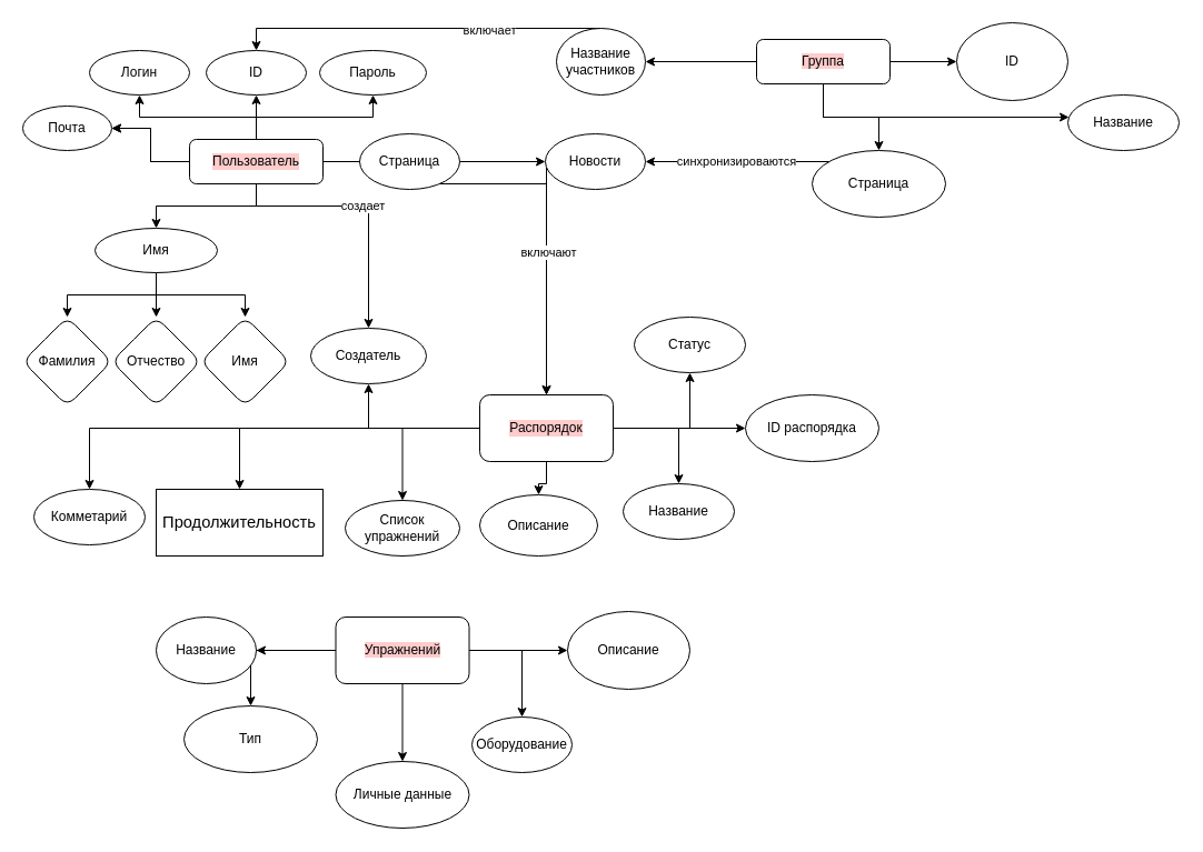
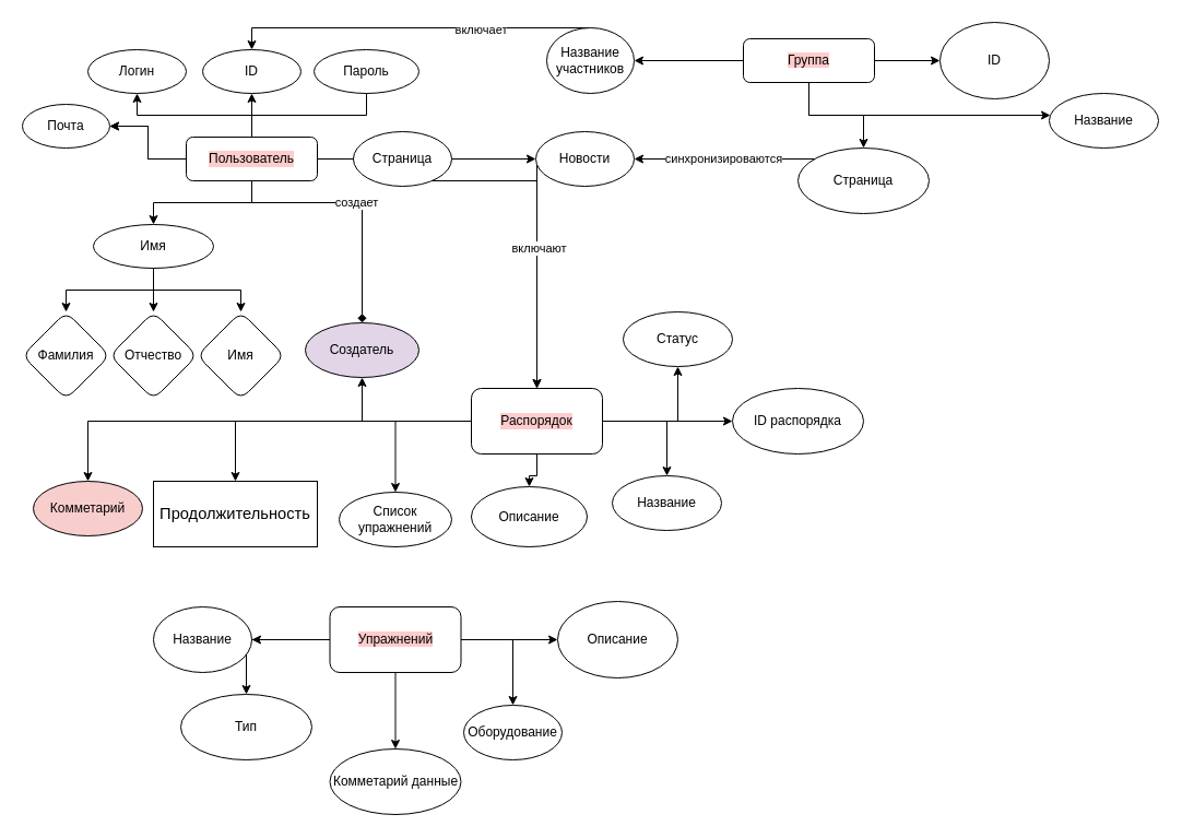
- <mxCell id="4" value="" style="edgeStyle=orthogonalEdgeStyle;rounded=0;orthogonalLoop=1;jettySize=auto;html=1;" edge="1" parent="1" source="11" target="19"><mxGeometry relative="1" as="geometry" /></mxCell>
+ <mxCell id="4" value="" style="edgeStyle=orthogonalEdgeStyle;rounded=0;orthogonalLoop=1;jettySize=auto;html=1;endArrow=none;" edge="1" parent="1" source="11" target="19"><mxGeometry relative="1" as="geometry" /></mxCell>
- <mxCell id="10" value="создает&lt;br&gt;" style="edgeStyle=orthogonalEdgeStyle;rounded=0;orthogonalLoop=1;jettySize=auto;html=1;exitX=0.5;exitY=1;exitDx=0;exitDy=0;entryX=0.5;entryY=0;entryDx=0;entryDy=0;fontColor=#000000;" edge="1" parent="1" source="11" target="41"><mxGeometry relative="1" as="geometry"><Array as="points"><mxPoint x="230" y="185" /><mxPoint x="331" y="185" /></Array></mxGeometry></mxCell>
+ <mxCell id="10" value="создает&lt;br&gt;" style="edgeStyle=orthogonalEdgeStyle;rounded=0;orthogonalLoop=1;jettySize=auto;html=1;exitX=0.5;exitY=1;exitDx=0;exitDy=0;entryX=0.5;entryY=0;entryDx=0;entryDy=0;fontColor=#000000;endArrow=diamond;" edge="1" parent="1" source="11" target="41"><mxGeometry relative="1" as="geometry"><Array as="points"><mxPoint x="230" y="185" /><mxPoint x="331" y="185" /></Array></mxGeometry></mxCell>
- <mxCell id="41" value="Создатель" style="ellipse;whiteSpace=wrap;html=1;rounded=1;" vertex="1" parent="1"><mxGeometry x="279" y="295" width="104" height="50" as="geometry" /></mxCell>
+ <mxCell id="41" value="Создатель" style="ellipse;whiteSpace=wrap;html=1;rounded=1;fillColor=#e1d5e7;" vertex="1" parent="1"><mxGeometry x="279" y="295" width="104" height="50" as="geometry" /></mxCell>
- <mxCell id="46" value="Комметарий" style="ellipse;whiteSpace=wrap;html=1;labelBackgroundColor=none;fontColor=#000000;" vertex="1" parent="1"><mxGeometry x="30" y="440" width="100" height="50" as="geometry" /></mxCell>
+ <mxCell id="46" value="Комметарий" style="ellipse;whiteSpace=wrap;html=1;labelBackgroundColor=none;fontColor=#000000;fillColor=#f8cecc;" vertex="1" parent="1"><mxGeometry x="30" y="440" width="100" height="50" as="geometry" /></mxCell>
- <mxCell id="57" value="Личные данные" style="ellipse;whiteSpace=wrap;html=1;labelBackgroundColor=none;fontColor=#000000;" vertex="1" parent="1"><mxGeometry x="301.5" y="685" width="120" height="60" as="geometry" /></mxCell>
+ <mxCell id="57" value="Комметарий данные" style="ellipse;whiteSpace=wrap;html=1;labelBackgroundColor=none;fontColor=#000000;" vertex="1" parent="1"><mxGeometry x="301.5" y="685" width="120" height="60" as="geometry" /></mxCell>
